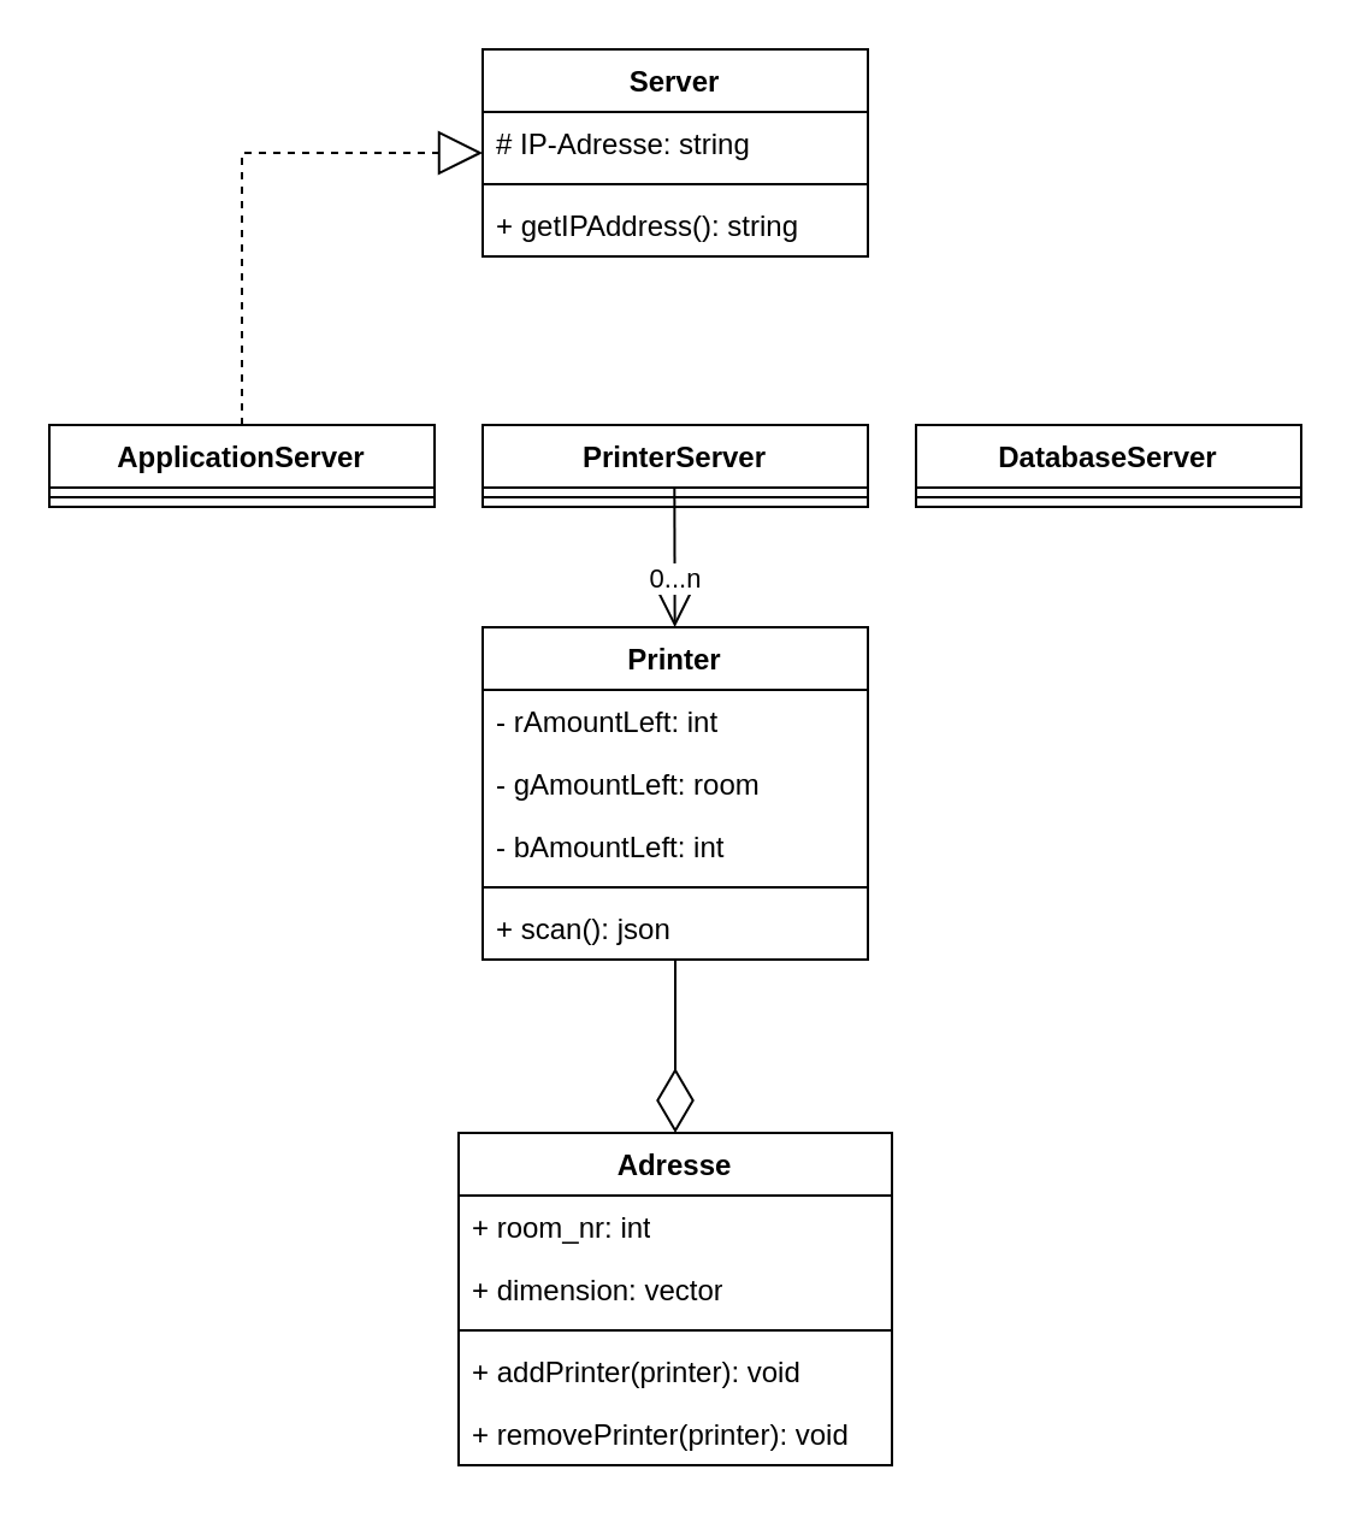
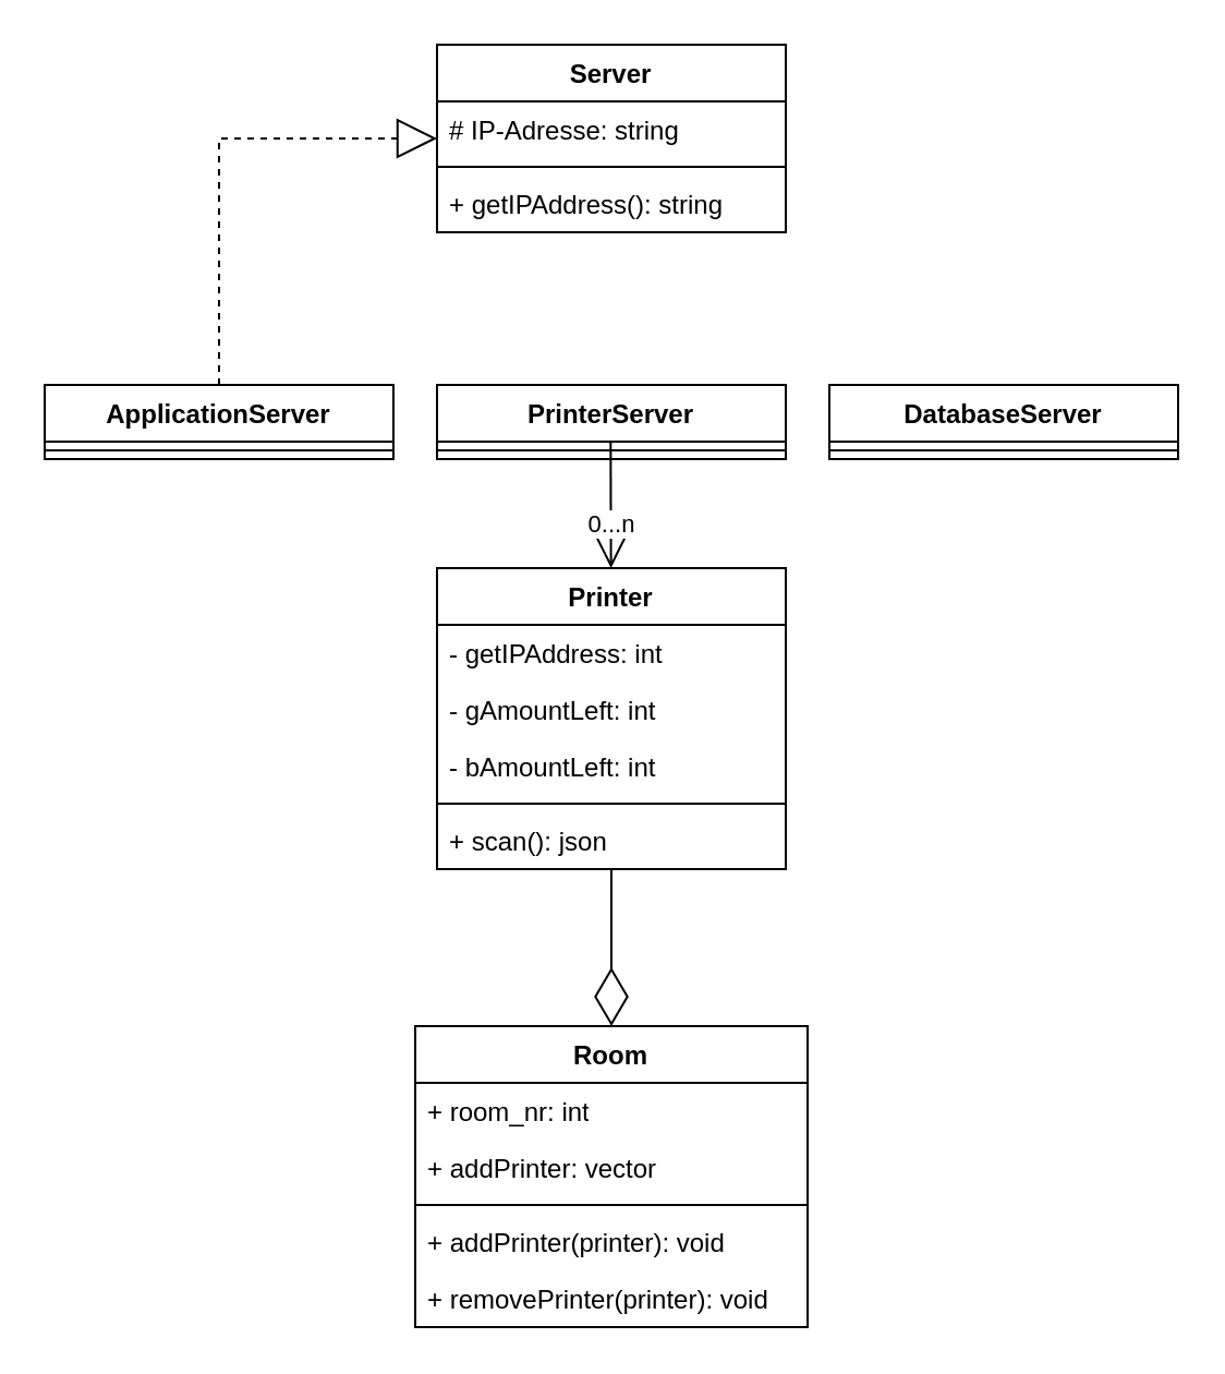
- <mxCell id="13" value="- rAmountLeft: int" style="text;strokeColor=none;fillColor=none;align=left;verticalAlign=top;spacingLeft=4;spacingRight=4;overflow=hidden;rotatable=0;points=[[0,0.5],[1,0.5]];portConstraint=eastwest;whiteSpace=wrap;html=1;" parent="12" vertex="1"><mxGeometry y="26" width="160" height="26" as="geometry" /></mxCell>
+ <mxCell id="13" value="- getIPAddress: int" style="text;strokeColor=none;fillColor=none;align=left;verticalAlign=top;spacingLeft=4;spacingRight=4;overflow=hidden;rotatable=0;points=[[0,0.5],[1,0.5]];portConstraint=eastwest;whiteSpace=wrap;html=1;" parent="12" vertex="1"><mxGeometry y="26" width="160" height="26" as="geometry" /></mxCell>
- <mxCell id="14" value="- gAmountLeft: room" style="text;strokeColor=none;fillColor=none;align=left;verticalAlign=top;spacingLeft=4;spacingRight=4;overflow=hidden;rotatable=0;points=[[0,0.5],[1,0.5]];portConstraint=eastwest;whiteSpace=wrap;html=1;" parent="12" vertex="1"><mxGeometry y="52" width="160" height="26" as="geometry" /></mxCell>
+ <mxCell id="14" value="- gAmountLeft: int" style="text;strokeColor=none;fillColor=none;align=left;verticalAlign=top;spacingLeft=4;spacingRight=4;overflow=hidden;rotatable=0;points=[[0,0.5],[1,0.5]];portConstraint=eastwest;whiteSpace=wrap;html=1;" parent="12" vertex="1"><mxGeometry y="52" width="160" height="26" as="geometry" /></mxCell>
- <mxCell id="6" value="Adresse" style="swimlane;fontStyle=1;align=center;verticalAlign=top;childLayout=stackLayout;horizontal=1;startSize=26;horizontalStack=0;resizeParent=1;resizeParentMax=0;resizeLast=0;collapsible=1;marginBottom=0;whiteSpace=wrap;html=1;" parent="1" vertex="1"><mxGeometry x="190" y="470" width="180" height="138" as="geometry" /></mxCell>
+ <mxCell id="6" value="Room" style="swimlane;fontStyle=1;align=center;verticalAlign=top;childLayout=stackLayout;horizontal=1;startSize=26;horizontalStack=0;resizeParent=1;resizeParentMax=0;resizeLast=0;collapsible=1;marginBottom=0;whiteSpace=wrap;html=1;" parent="1" vertex="1"><mxGeometry x="190" y="470" width="180" height="138" as="geometry" /></mxCell>
- <mxCell id="8" value="+ dimension: vector" style="text;strokeColor=none;fillColor=none;align=left;verticalAlign=top;spacingLeft=4;spacingRight=4;overflow=hidden;rotatable=0;points=[[0,0.5],[1,0.5]];portConstraint=eastwest;whiteSpace=wrap;html=1;" parent="6" vertex="1"><mxGeometry y="52" width="180" height="26" as="geometry" /></mxCell>
+ <mxCell id="8" value="+ addPrinter: vector" style="text;strokeColor=none;fillColor=none;align=left;verticalAlign=top;spacingLeft=4;spacingRight=4;overflow=hidden;rotatable=0;points=[[0,0.5],[1,0.5]];portConstraint=eastwest;whiteSpace=wrap;html=1;" parent="6" vertex="1"><mxGeometry y="52" width="180" height="26" as="geometry" /></mxCell>
